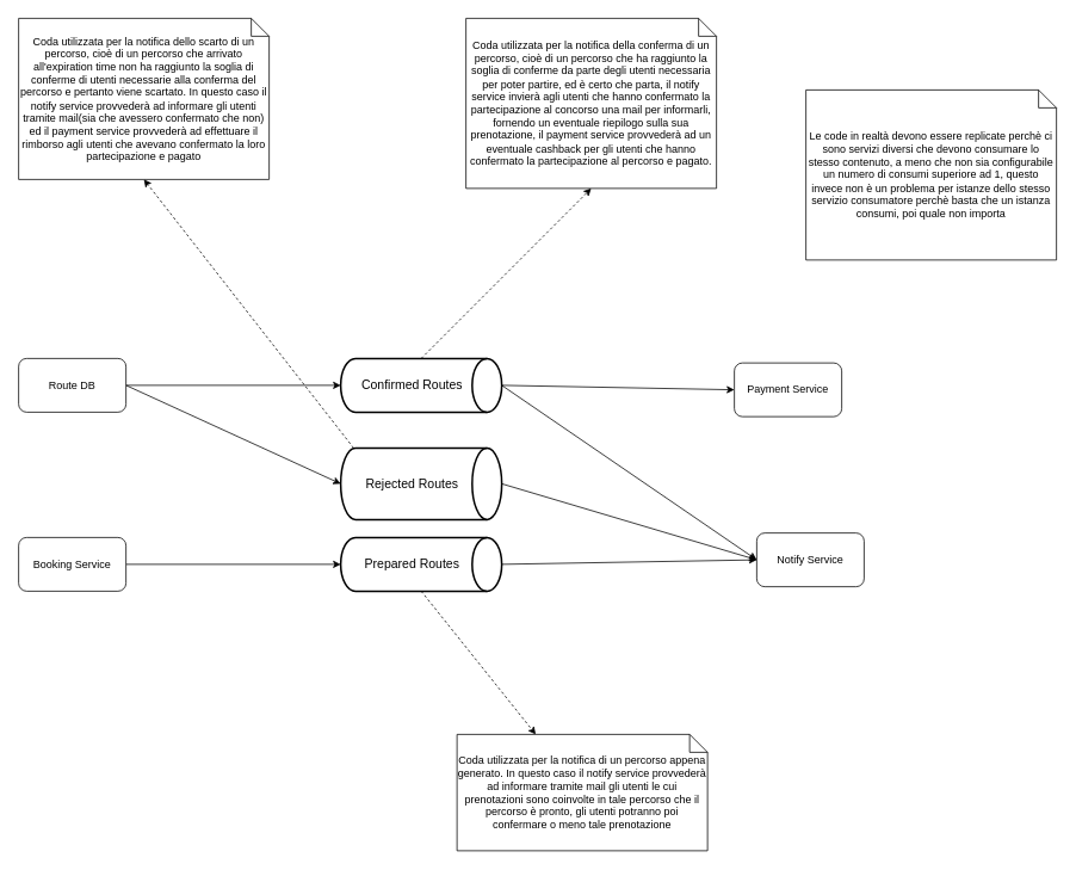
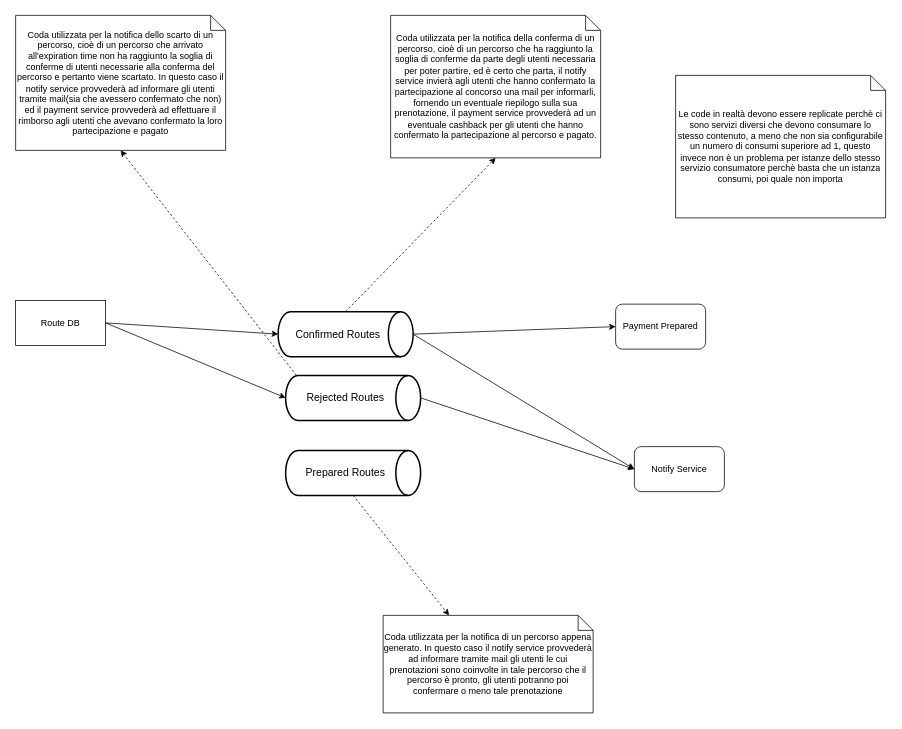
- <mxCell id="12" value="Route DB" style="rounded=1;whiteSpace=wrap;html=1;" parent="1" vertex="1"><mxGeometry x="20" y="400" width="120" height="60" as="geometry" /></mxCell>
+ <mxCell id="12" value="Route DB" style="whiteSpace=wrap;html=1;rounded=0;" parent="1" vertex="1"><mxGeometry x="20" y="400" width="120" height="60" as="geometry" /></mxCell>
- <mxCell id="16" value="Confirmed Routes" style="strokeWidth=2;shape=mxgraph.flowchart.direct_data;whiteSpace=wrap;align=center;fontSize=14;verticalAlign=middle;labelPosition=center;verticalLabelPosition=middle;html=1;spacingRight=20;" parent="1" vertex="1"><mxGeometry x="380" y="400" width="180" height="60" as="geometry" /></mxCell>
+ <mxCell id="16" value="Confirmed Routes" style="strokeWidth=2;shape=mxgraph.flowchart.direct_data;whiteSpace=wrap;align=center;fontSize=14;verticalAlign=middle;labelPosition=center;verticalLabelPosition=middle;html=1;spacingRight=20;" parent="1" vertex="1"><mxGeometry x="370" y="415" width="180" height="60" as="geometry" /></mxCell>
- <mxCell id="6" value="Payment Service" style="rounded=1;whiteSpace=wrap;html=1;" parent="1" vertex="1"><mxGeometry x="820" y="405" width="120" height="60" as="geometry" /></mxCell>
+ <mxCell id="6" value="Payment Prepared" style="rounded=1;whiteSpace=wrap;html=1;" parent="1" vertex="1"><mxGeometry x="820" y="405" width="120" height="60" as="geometry" /></mxCell>
- <mxCell id="19" value="Rejected Routes" style="strokeWidth=2;shape=mxgraph.flowchart.direct_data;whiteSpace=wrap;align=center;fontSize=14;verticalAlign=middle;labelPosition=center;verticalLabelPosition=middle;html=1;spacingRight=20;" parent="1" vertex="1"><mxGeometry x="380" y="500" width="180" height="80" as="geometry" /></mxCell>
+ <mxCell id="19" value="Rejected Routes" style="strokeWidth=2;shape=mxgraph.flowchart.direct_data;whiteSpace=wrap;align=center;fontSize=14;verticalAlign=middle;labelPosition=center;verticalLabelPosition=middle;html=1;spacingRight=20;" parent="1" vertex="1"><mxGeometry x="380" y="500" width="180" height="60" as="geometry" /></mxCell>
- <mxCell id="20" style="rounded=0;orthogonalLoop=1;jettySize=auto;html=1;exitX=1;exitY=0.5;exitDx=0;exitDy=0;exitPerimeter=0;entryX=0;entryY=0.5;entryDx=0;entryDy=0;" parent="1" source="22" target="5" edge="1"><mxGeometry relative="1" as="geometry"><mxPoint x="710" y="620" as="targetPoint" /></mxGeometry></mxCell>
- <mxCell id="8" value="Booking Service" style="rounded=1;whiteSpace=wrap;html=1;" parent="1" vertex="1"><mxGeometry x="20" y="600" width="120" height="60" as="geometry" /></mxCell>
- <mxCell id="7" style="edgeStyle=orthogonalEdgeStyle;rounded=1;orthogonalLoop=1;jettySize=auto;html=1;exitX=1;exitY=0.5;exitDx=0;exitDy=0;entryX=0;entryY=0.5;entryDx=0;entryDy=0;entryPerimeter=0;" parent="1" source="8" target="22" edge="1"><mxGeometry relative="1" as="geometry" /></mxCell>
